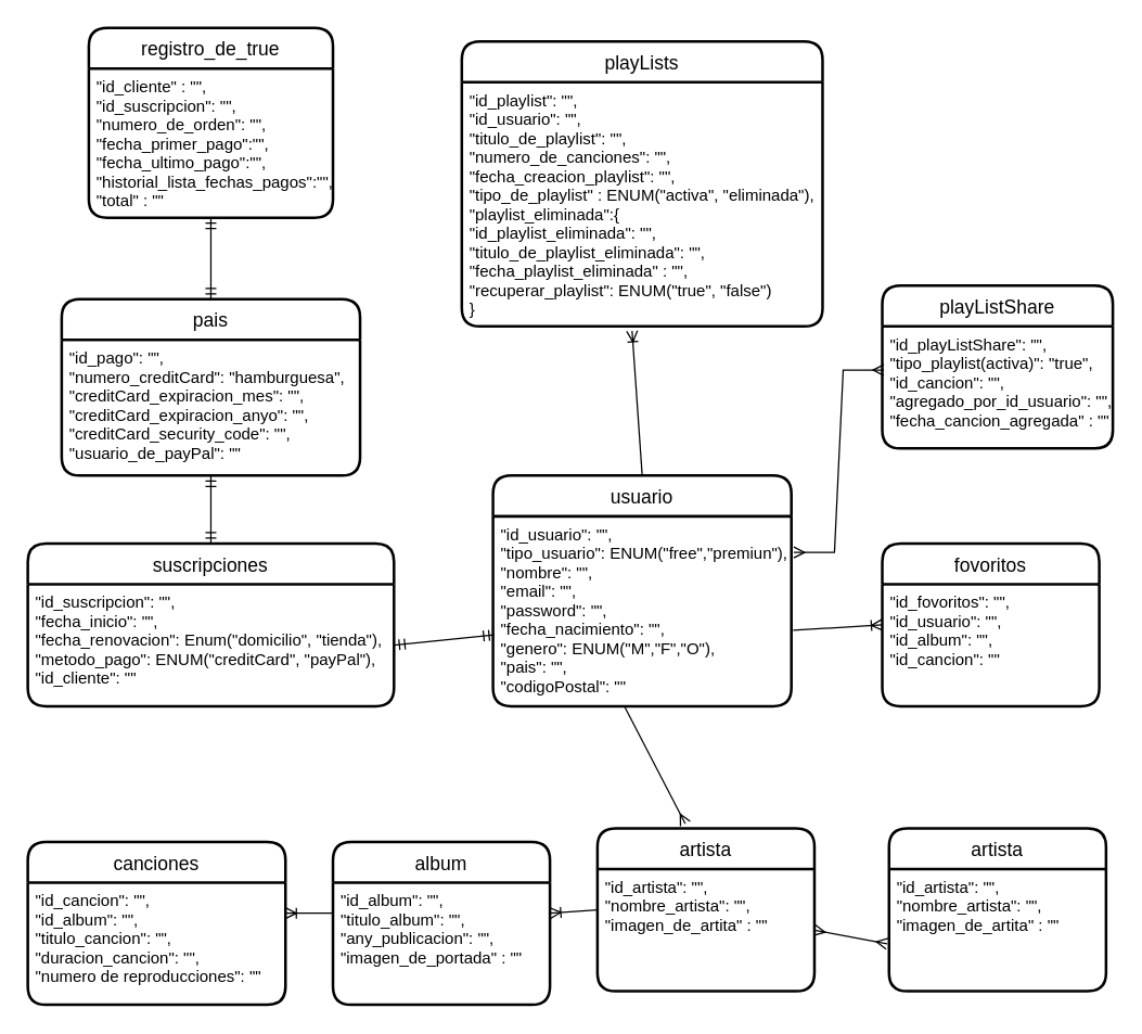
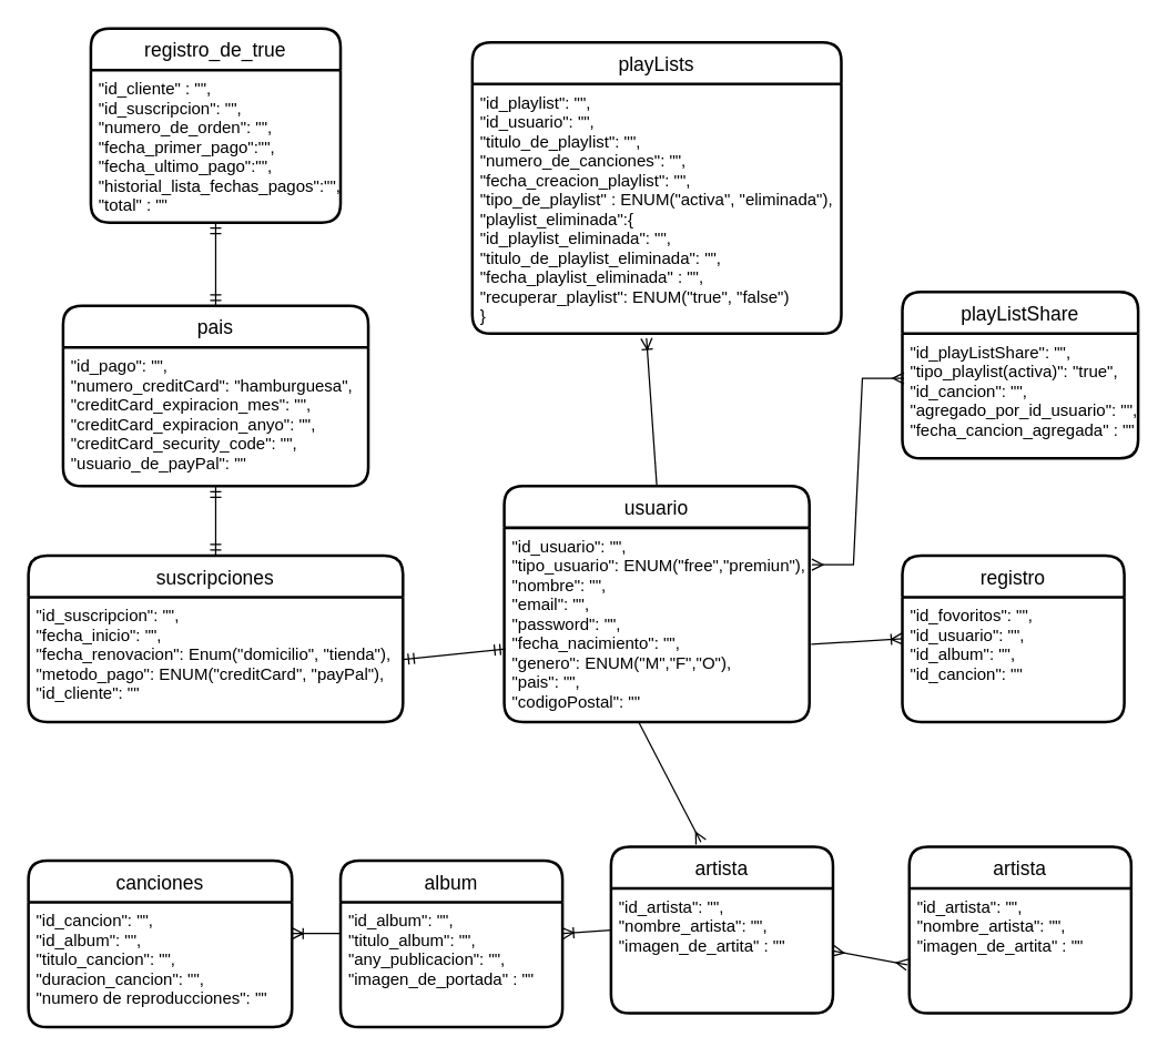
- <mxCell id="18" value="fovoritos" style="swimlane;childLayout=stackLayout;horizontal=1;startSize=30;horizontalStack=0;rounded=1;fontSize=14;fontStyle=0;strokeWidth=2;resizeParent=0;resizeLast=1;shadow=0;dashed=0;align=center;" vertex="1" parent="1"><mxGeometry x="650" y="400" width="160" height="120" as="geometry" /></mxCell>
+ <mxCell id="18" value="registro" style="swimlane;childLayout=stackLayout;horizontal=1;startSize=30;horizontalStack=0;rounded=1;fontSize=14;fontStyle=0;strokeWidth=2;resizeParent=0;resizeLast=1;shadow=0;dashed=0;align=center;" vertex="1" parent="1"><mxGeometry x="650" y="400" width="160" height="120" as="geometry" /></mxCell>
